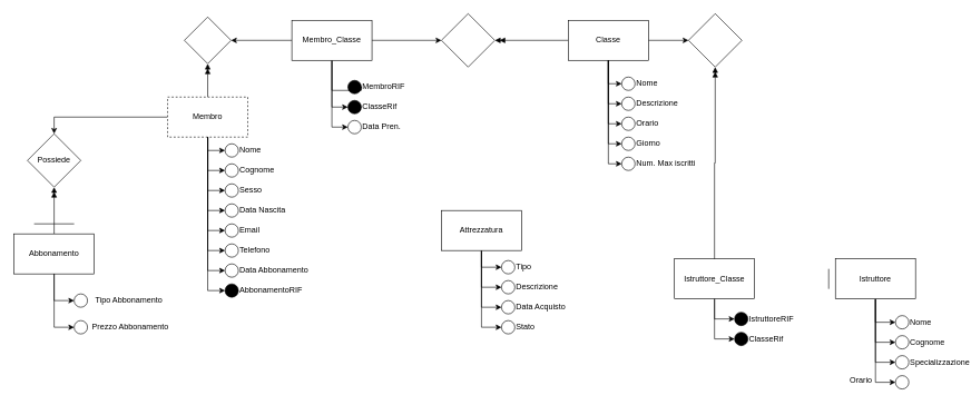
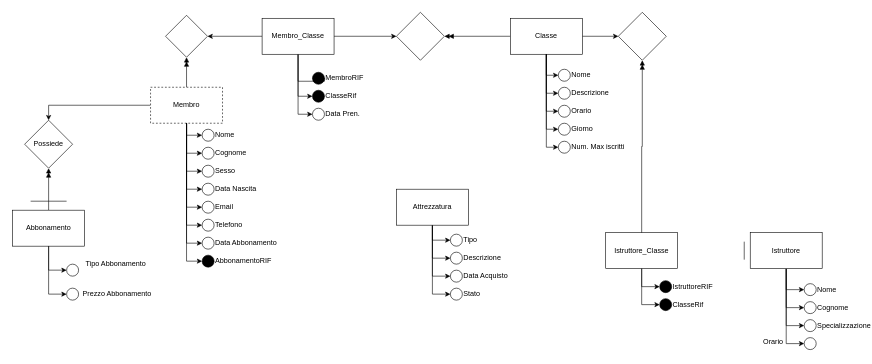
- <mxCell id="58" value="Tipo Abbonamento" style="text;html=1;align=left;verticalAlign=middle;whiteSpace=wrap;rounded=0;" parent="56" vertex="1"><mxGeometry x="120" y="100" width="110" height="30" as="geometry" /></mxCell>
+ <mxCell id="58" value="Tipo Abbonamento" style="text;html=1;align=left;verticalAlign=middle;whiteSpace=wrap;rounded=0;" parent="56" vertex="1"><mxGeometry x="120" y="90" width="110" height="30" as="geometry" /></mxCell>
